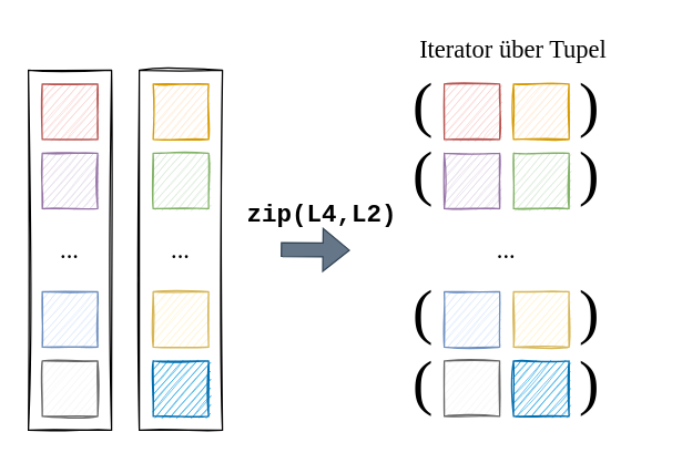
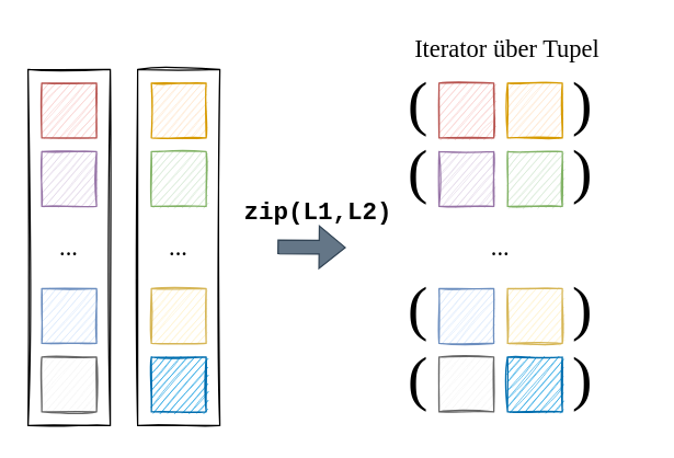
- <mxCell id="13" value="zip(L4,L2)" style="text;html=1;strokeColor=none;fillColor=none;align=center;verticalAlign=middle;whiteSpace=wrap;rounded=0;sketch=1;fontFamily=Courier New;fontSize=18;fontStyle=1" vertex="1" parent="1"><mxGeometry x="162" y="140" width="140" height="30" as="geometry" /></mxCell>
+ <mxCell id="13" value="zip(L1,L2)" style="text;html=1;strokeColor=none;fillColor=none;align=center;verticalAlign=middle;whiteSpace=wrap;rounded=0;sketch=1;fontFamily=Courier New;fontSize=18;fontStyle=1" vertex="1" parent="1"><mxGeometry x="162" y="140" width="140" height="30" as="geometry" /></mxCell>
